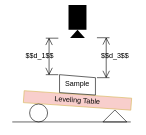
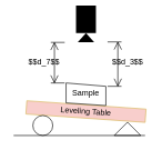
- <mxCell id="14" value="$$d_1$$" style="text;html=1;align=center;verticalAlign=middle;whiteSpace=wrap;rounded=0;" vertex="1" parent="1"><mxGeometry x="36" y="77.75" width="60" height="30" as="geometry" /></mxCell>
+ <mxCell id="14" value="$$d_7$$" style="text;html=1;align=center;verticalAlign=middle;whiteSpace=wrap;rounded=0;" vertex="1" parent="1"><mxGeometry x="36" y="77.75" width="60" height="30" as="geometry" /></mxCell>
